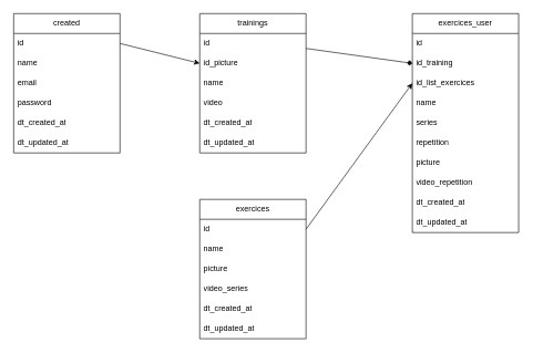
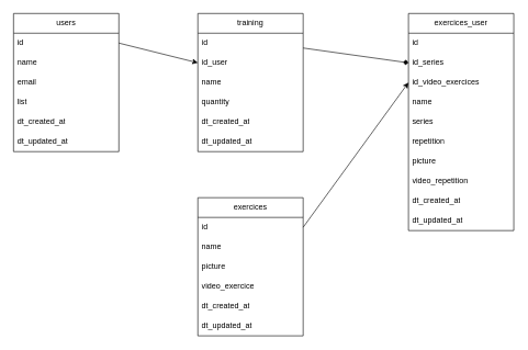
- <mxCell id="2" value="created" style="swimlane;fontStyle=0;childLayout=stackLayout;horizontal=1;startSize=30;horizontalStack=0;resizeParent=1;resizeParentMax=0;resizeLast=0;collapsible=1;marginBottom=0;whiteSpace=wrap;html=1;" vertex="1" parent="1"><mxGeometry x="20" y="20" width="160" height="210" as="geometry" /></mxCell>
+ <mxCell id="2" value="users" style="swimlane;fontStyle=0;childLayout=stackLayout;horizontal=1;startSize=30;horizontalStack=0;resizeParent=1;resizeParentMax=0;resizeLast=0;collapsible=1;marginBottom=0;whiteSpace=wrap;html=1;" vertex="1" parent="1"><mxGeometry x="20" y="20" width="160" height="210" as="geometry" /></mxCell>
- <mxCell id="9" value="trainings" style="swimlane;fontStyle=0;childLayout=stackLayout;horizontal=1;startSize=30;horizontalStack=0;resizeParent=1;resizeParentMax=0;resizeLast=0;collapsible=1;marginBottom=0;whiteSpace=wrap;html=1;" vertex="1" parent="1"><mxGeometry x="300" y="20" width="160" height="210" as="geometry" /></mxCell>
+ <mxCell id="9" value="training" style="swimlane;fontStyle=0;childLayout=stackLayout;horizontal=1;startSize=30;horizontalStack=0;resizeParent=1;resizeParentMax=0;resizeLast=0;collapsible=1;marginBottom=0;whiteSpace=wrap;html=1;" vertex="1" parent="1"><mxGeometry x="300" y="20" width="160" height="210" as="geometry" /></mxCell>
- <mxCell id="11" value="id_picture" style="text;strokeColor=none;fillColor=none;align=left;verticalAlign=middle;spacingLeft=4;spacingRight=4;overflow=hidden;points=[[0,0.5],[1,0.5]];portConstraint=eastwest;rotatable=0;whiteSpace=wrap;html=1;" vertex="1" parent="9"><mxGeometry y="60" width="160" height="30" as="geometry" /></mxCell>
+ <mxCell id="11" value="id_user" style="text;strokeColor=none;fillColor=none;align=left;verticalAlign=middle;spacingLeft=4;spacingRight=4;overflow=hidden;points=[[0,0.5],[1,0.5]];portConstraint=eastwest;rotatable=0;whiteSpace=wrap;html=1;" vertex="1" parent="9"><mxGeometry y="60" width="160" height="30" as="geometry" /></mxCell>
- <mxCell id="18" value="id_training" style="text;strokeColor=none;fillColor=none;align=left;verticalAlign=middle;spacingLeft=4;spacingRight=4;overflow=hidden;points=[[0,0.5],[1,0.5]];portConstraint=eastwest;rotatable=0;whiteSpace=wrap;html=1;" vertex="1" parent="16"><mxGeometry y="60" width="160" height="30" as="geometry" /></mxCell>
+ <mxCell id="18" value="id_series" style="text;strokeColor=none;fillColor=none;align=left;verticalAlign=middle;spacingLeft=4;spacingRight=4;overflow=hidden;points=[[0,0.5],[1,0.5]];portConstraint=eastwest;rotatable=0;whiteSpace=wrap;html=1;" vertex="1" parent="16"><mxGeometry y="60" width="160" height="30" as="geometry" /></mxCell>
- <mxCell id="19" value="id_list_exercices" style="text;strokeColor=none;fillColor=none;align=left;verticalAlign=middle;spacingLeft=4;spacingRight=4;overflow=hidden;points=[[0,0.5],[1,0.5]];portConstraint=eastwest;rotatable=0;whiteSpace=wrap;html=1;" vertex="1" parent="16"><mxGeometry y="90" width="160" height="30" as="geometry" /></mxCell>
+ <mxCell id="19" value="id_video_exercices" style="text;strokeColor=none;fillColor=none;align=left;verticalAlign=middle;spacingLeft=4;spacingRight=4;overflow=hidden;points=[[0,0.5],[1,0.5]];portConstraint=eastwest;rotatable=0;whiteSpace=wrap;html=1;" vertex="1" parent="16"><mxGeometry y="90" width="160" height="30" as="geometry" /></mxCell>
- <mxCell id="6" value="password" style="text;strokeColor=none;fillColor=none;align=left;verticalAlign=middle;spacingLeft=4;spacingRight=4;overflow=hidden;points=[[0,0.5],[1,0.5]];portConstraint=eastwest;rotatable=0;whiteSpace=wrap;html=1;" vertex="1" parent="2"><mxGeometry y="120" width="160" height="30" as="geometry" /></mxCell>
+ <mxCell id="6" value="list" style="text;strokeColor=none;fillColor=none;align=left;verticalAlign=middle;spacingLeft=4;spacingRight=4;overflow=hidden;points=[[0,0.5],[1,0.5]];portConstraint=eastwest;rotatable=0;whiteSpace=wrap;html=1;" vertex="1" parent="2"><mxGeometry y="120" width="160" height="30" as="geometry" /></mxCell>
- <mxCell id="13" value="video" style="text;strokeColor=none;fillColor=none;align=left;verticalAlign=middle;spacingLeft=4;spacingRight=4;overflow=hidden;points=[[0,0.5],[1,0.5]];portConstraint=eastwest;rotatable=0;whiteSpace=wrap;html=1;" vertex="1" parent="9"><mxGeometry y="120" width="160" height="30" as="geometry" /></mxCell>
+ <mxCell id="13" value="quantity" style="text;strokeColor=none;fillColor=none;align=left;verticalAlign=middle;spacingLeft=4;spacingRight=4;overflow=hidden;points=[[0,0.5],[1,0.5]];portConstraint=eastwest;rotatable=0;whiteSpace=wrap;html=1;" vertex="1" parent="9"><mxGeometry y="120" width="160" height="30" as="geometry" /></mxCell>
- <mxCell id="31" value="video_series" style="text;strokeColor=none;fillColor=none;align=left;verticalAlign=middle;spacingLeft=4;spacingRight=4;overflow=hidden;points=[[0,0.5],[1,0.5]];portConstraint=eastwest;rotatable=0;whiteSpace=wrap;html=1;" vertex="1" parent="27"><mxGeometry y="120" width="160" height="30" as="geometry" /></mxCell>
+ <mxCell id="31" value="video_exercice" style="text;strokeColor=none;fillColor=none;align=left;verticalAlign=middle;spacingLeft=4;spacingRight=4;overflow=hidden;points=[[0,0.5],[1,0.5]];portConstraint=eastwest;rotatable=0;whiteSpace=wrap;html=1;" vertex="1" parent="27"><mxGeometry y="120" width="160" height="30" as="geometry" /></mxCell>
